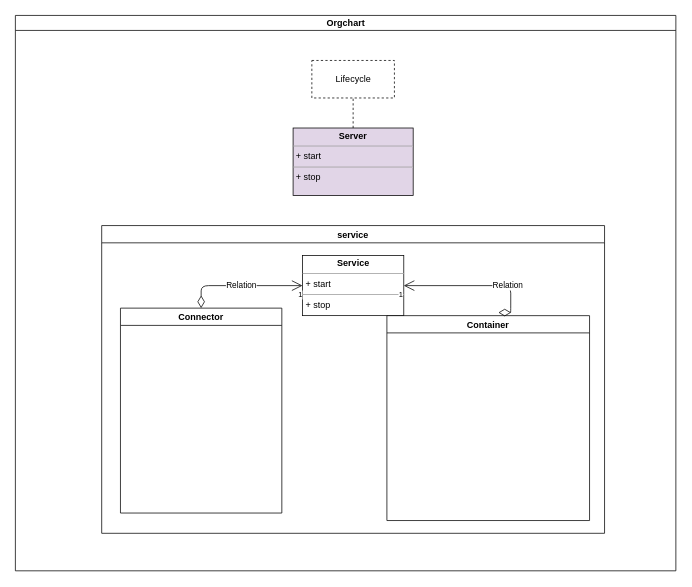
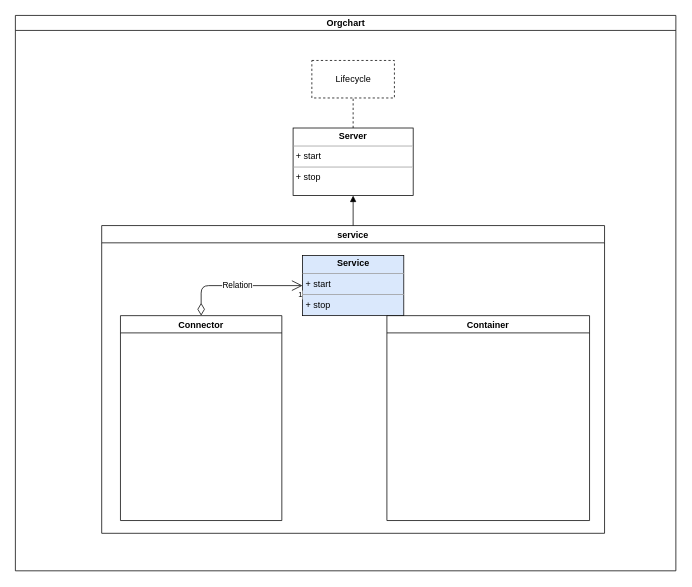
- <mxCell id="4" value="&lt;p style=&quot;margin: 0px ; margin-top: 4px ; text-align: center&quot;&gt;&lt;b&gt;Server&lt;/b&gt;&lt;/p&gt;&lt;hr size=&quot;1&quot;&gt;&lt;p style=&quot;margin: 0px ; margin-left: 4px&quot;&gt;+ start&lt;/p&gt;&lt;hr size=&quot;1&quot;&gt;&lt;p style=&quot;margin: 0px ; margin-left: 4px&quot;&gt;+ stop&lt;/p&gt;" style="verticalAlign=top;align=left;overflow=fill;fontSize=12;fontFamily=Helvetica;html=1;fillColor=#e1d5e7;" vertex="1" parent="2"><mxGeometry x="370" y="150" width="160" height="90" as="geometry" /></mxCell>
+ <mxCell id="4" value="&lt;p style=&quot;margin: 0px ; margin-top: 4px ; text-align: center&quot;&gt;&lt;b&gt;Server&lt;/b&gt;&lt;/p&gt;&lt;hr size=&quot;1&quot;&gt;&lt;p style=&quot;margin: 0px ; margin-left: 4px&quot;&gt;+ start&lt;/p&gt;&lt;hr size=&quot;1&quot;&gt;&lt;p style=&quot;margin: 0px ; margin-left: 4px&quot;&gt;+ stop&lt;/p&gt;" style="verticalAlign=top;align=left;overflow=fill;fontSize=12;fontFamily=Helvetica;html=1;" vertex="1" parent="2"><mxGeometry x="370" y="150" width="160" height="90" as="geometry" /></mxCell>
+ <mxCell id="16" value="" style="html=1;verticalAlign=bottom;endArrow=block;entryX=0.5;entryY=1;entryDx=0;entryDy=0;exitX=0.5;exitY=0;exitDx=0;exitDy=0;" edge="1" parent="2" source="6" target="4"><mxGeometry width="80" relative="1" as="geometry"><mxPoint x="340" y="390" as="sourcePoint" /><mxPoint x="420" y="390" as="targetPoint" /><mxPoint as="offset" /></mxGeometry></mxCell>
- <mxCell id="7" value="&lt;p style=&quot;margin: 0px ; margin-top: 4px ; text-align: center&quot;&gt;&lt;b&gt;Service&lt;/b&gt;&lt;/p&gt;&lt;hr size=&quot;1&quot;&gt;&lt;p style=&quot;margin: 0px ; margin-left: 4px&quot;&gt;+ start&lt;/p&gt;&lt;hr size=&quot;1&quot;&gt;&lt;p style=&quot;margin: 0px ; margin-left: 4px&quot;&gt;+ stop&lt;/p&gt;" style="verticalAlign=top;align=left;overflow=fill;fontSize=12;fontFamily=Helvetica;html=1;" vertex="1" parent="6"><mxGeometry x="267.5" y="40" width="135" height="80" as="geometry" /></mxCell>
+ <mxCell id="7" value="&lt;p style=&quot;margin: 0px ; margin-top: 4px ; text-align: center&quot;&gt;&lt;b&gt;Service&lt;/b&gt;&lt;/p&gt;&lt;hr size=&quot;1&quot;&gt;&lt;p style=&quot;margin: 0px ; margin-left: 4px&quot;&gt;+ start&lt;/p&gt;&lt;hr size=&quot;1&quot;&gt;&lt;p style=&quot;margin: 0px ; margin-left: 4px&quot;&gt;+ stop&lt;/p&gt;" style="verticalAlign=top;align=left;overflow=fill;fontSize=12;fontFamily=Helvetica;html=1;fillColor=#dae8fc;" vertex="1" parent="6"><mxGeometry x="267.5" y="40" width="135" height="80" as="geometry" /></mxCell>
- <mxCell id="13" value="Relation" style="endArrow=open;html=1;endSize=12;startArrow=diamondThin;startSize=14;startFill=0;edgeStyle=orthogonalEdgeStyle;exitX=0.55;exitY=-0.015;exitDx=0;exitDy=0;entryX=1;entryY=0.5;entryDx=0;entryDy=0;exitPerimeter=0;" edge="1" parent="6" source="9" target="7"><mxGeometry x="0.871" y="-126" relative="1" as="geometry"><mxPoint x="135" y="203" as="sourcePoint" /><mxPoint x="277.5" y="90" as="targetPoint" /><Array as="points"><mxPoint x="545" y="80" /></Array><mxPoint x="126" y="126" as="offset" /></mxGeometry></mxCell>
- <mxCell id="14" value="" style="resizable=0;html=1;align=left;verticalAlign=top;labelBackgroundColor=#ffffff;fontSize=10;" connectable="0" vertex="1" parent="13"><mxGeometry x="-1" relative="1" as="geometry" /></mxCell>
- <mxCell id="15" value="1" style="resizable=0;html=1;align=right;verticalAlign=top;labelBackgroundColor=#ffffff;fontSize=10;" connectable="0" vertex="1" parent="13"><mxGeometry x="1" relative="1" as="geometry" /></mxCell>
- <mxCell id="8" value="Connector" style="swimlane;" vertex="1" parent="6"><mxGeometry x="25" y="110" width="215" height="273" as="geometry"><mxRectangle x="25" y="193" width="90" height="23" as="alternateBounds" /></mxGeometry></mxCell>
+ <mxCell id="8" value="Connector" style="swimlane;" vertex="1" parent="6"><mxGeometry x="25" y="120" width="215" height="273" as="geometry"><mxRectangle x="25" y="193" width="90" height="23" as="alternateBounds" /></mxGeometry></mxCell>
